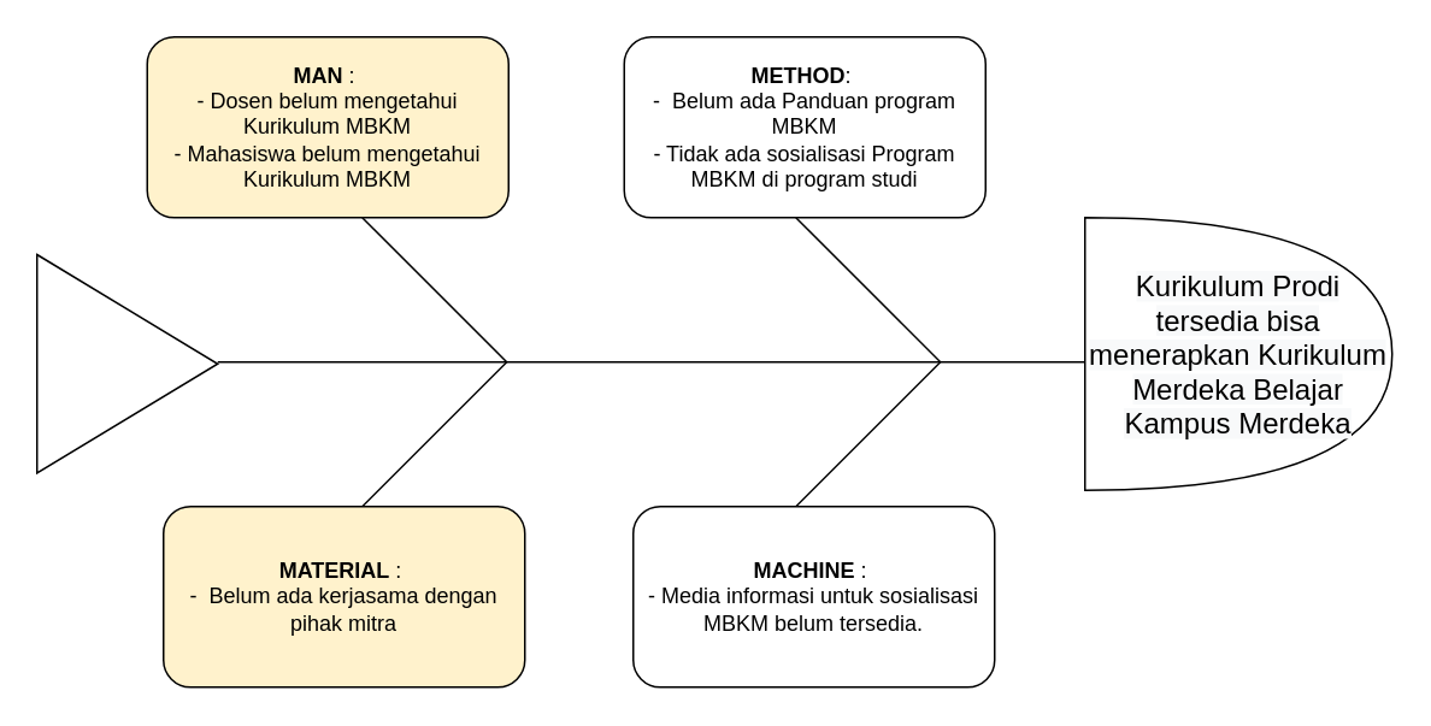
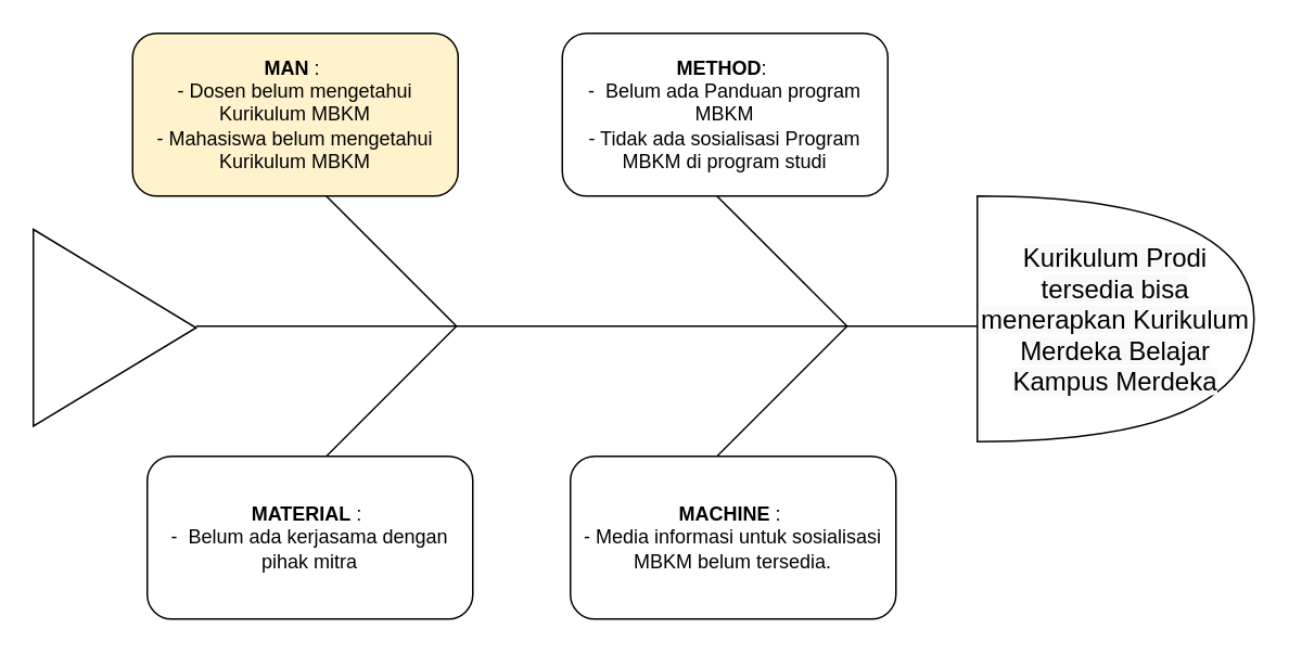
- <mxCell id="10" value="&lt;b&gt;MATERIAL&amp;nbsp;&lt;/b&gt;:&amp;nbsp;&lt;br&gt;-&amp;nbsp; Belum ada kerjasama dengan pihak mitra" style="rounded=1;whiteSpace=wrap;html=1;fillColor=#fff2cc;" vertex="1" parent="1"><mxGeometry x="90" y="280" width="200" height="100" as="geometry" /></mxCell>
+ <mxCell id="10" value="&lt;b&gt;MATERIAL&amp;nbsp;&lt;/b&gt;:&amp;nbsp;&lt;br&gt;-&amp;nbsp; Belum ada kerjasama dengan pihak mitra" style="rounded=1;whiteSpace=wrap;html=1;" vertex="1" parent="1"><mxGeometry x="90" y="280" width="200" height="100" as="geometry" /></mxCell>
